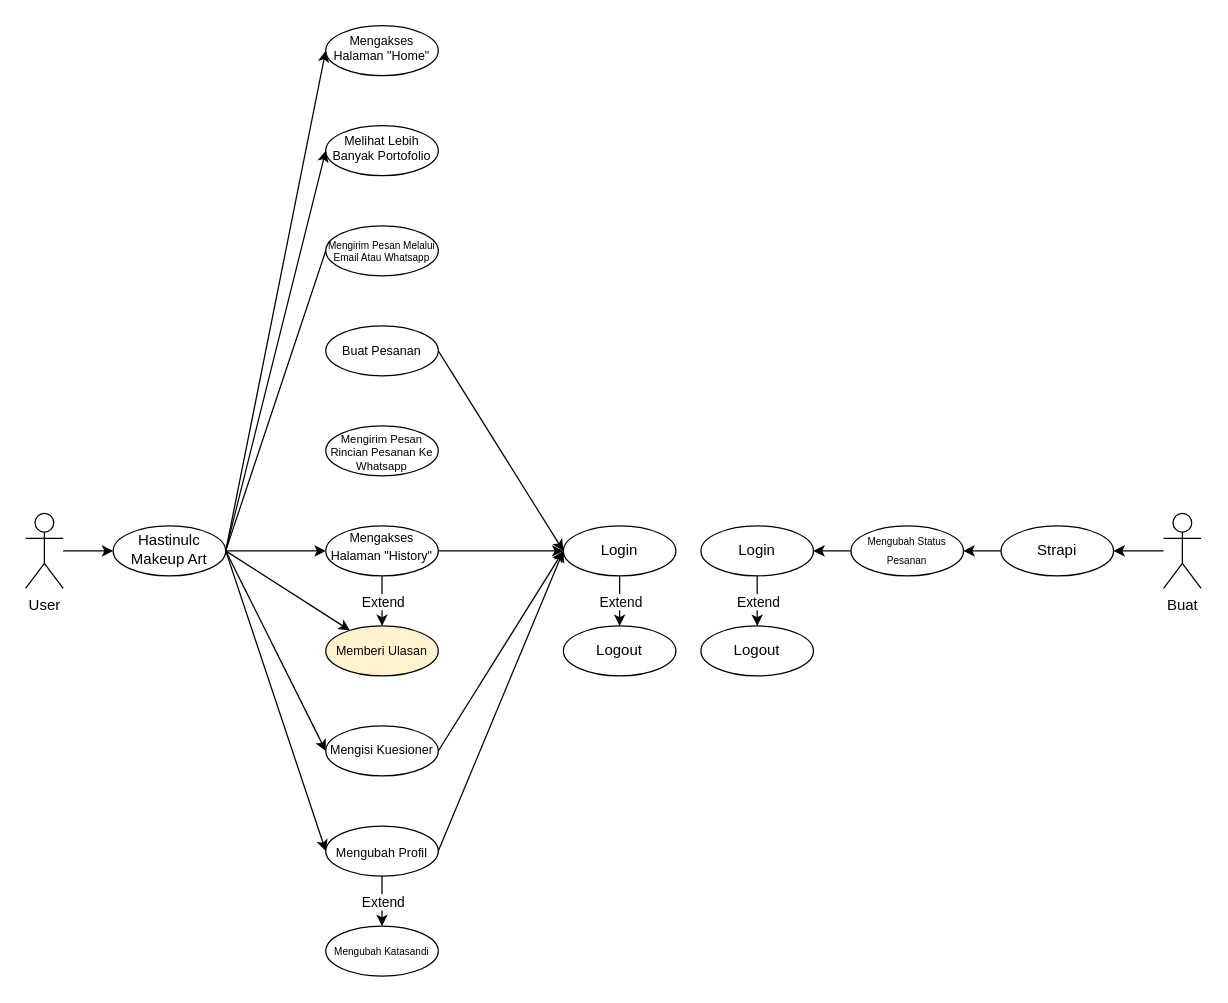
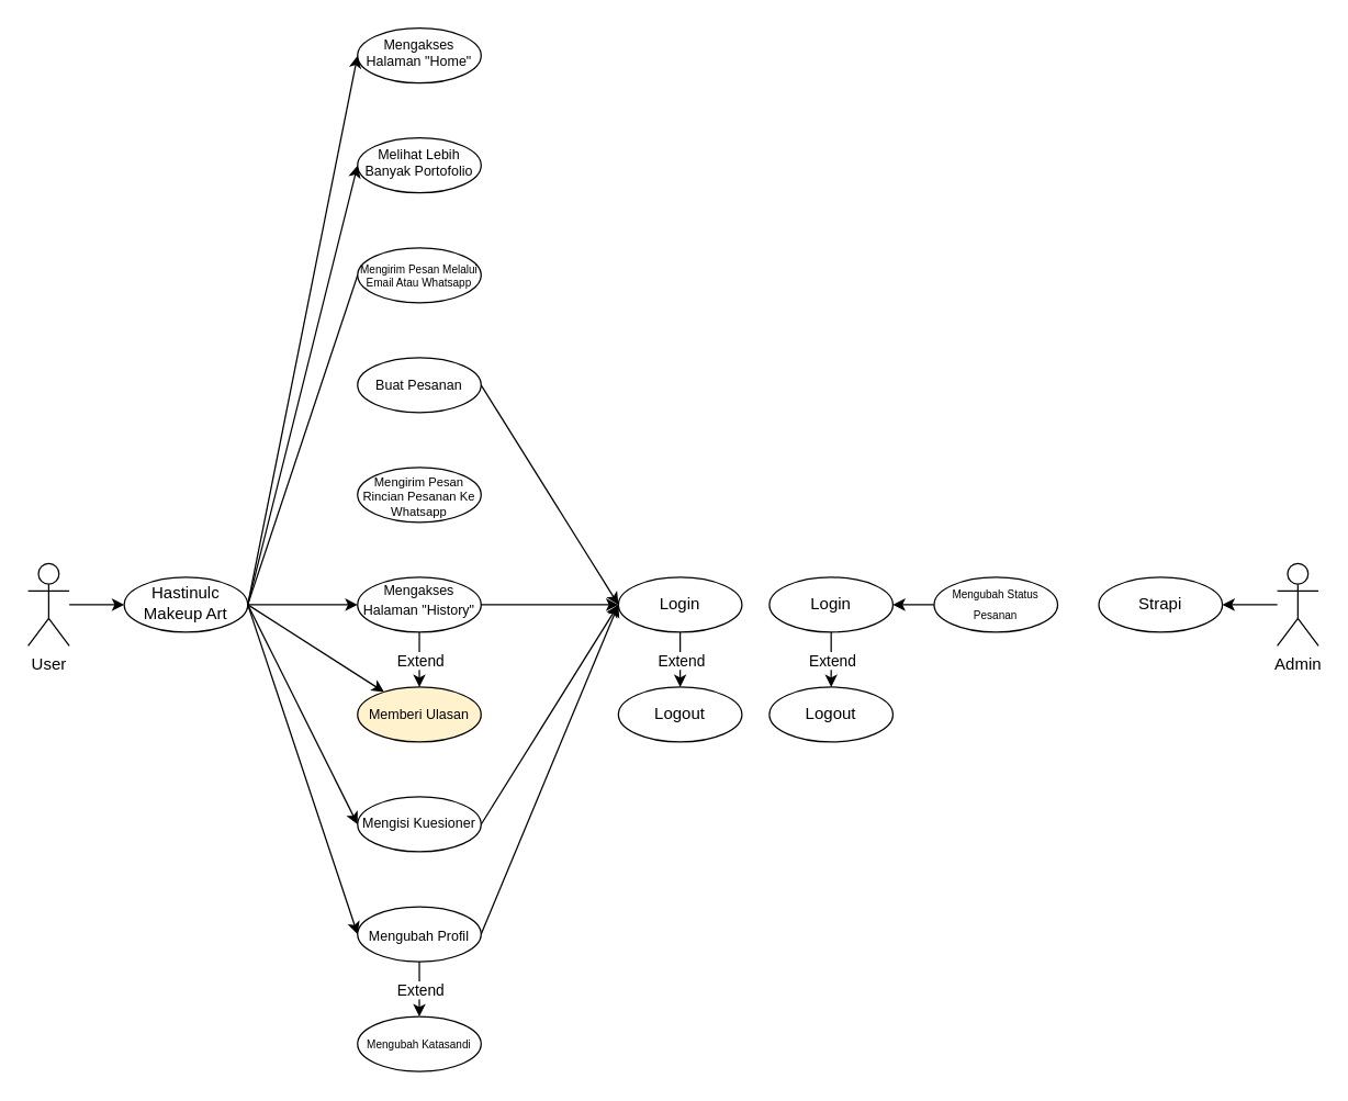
- <mxCell id="31" value="" style="edgeStyle=orthogonalEdgeStyle;rounded=0;orthogonalLoop=1;jettySize=auto;html=1;" parent="1" source="32" target="34" edge="1"><mxGeometry relative="1" as="geometry" /></mxCell>
- <mxCell id="30" value="Buat" style="shape=umlActor;verticalLabelPosition=bottom;verticalAlign=top;html=1;" parent="1" vertex="1"><mxGeometry x="930" y="410" width="30" height="60" as="geometry" /></mxCell>
+ <mxCell id="30" value="Admin" style="shape=umlActor;verticalLabelPosition=bottom;verticalAlign=top;html=1;" parent="1" vertex="1"><mxGeometry x="930" y="410" width="30" height="60" as="geometry" /></mxCell>
